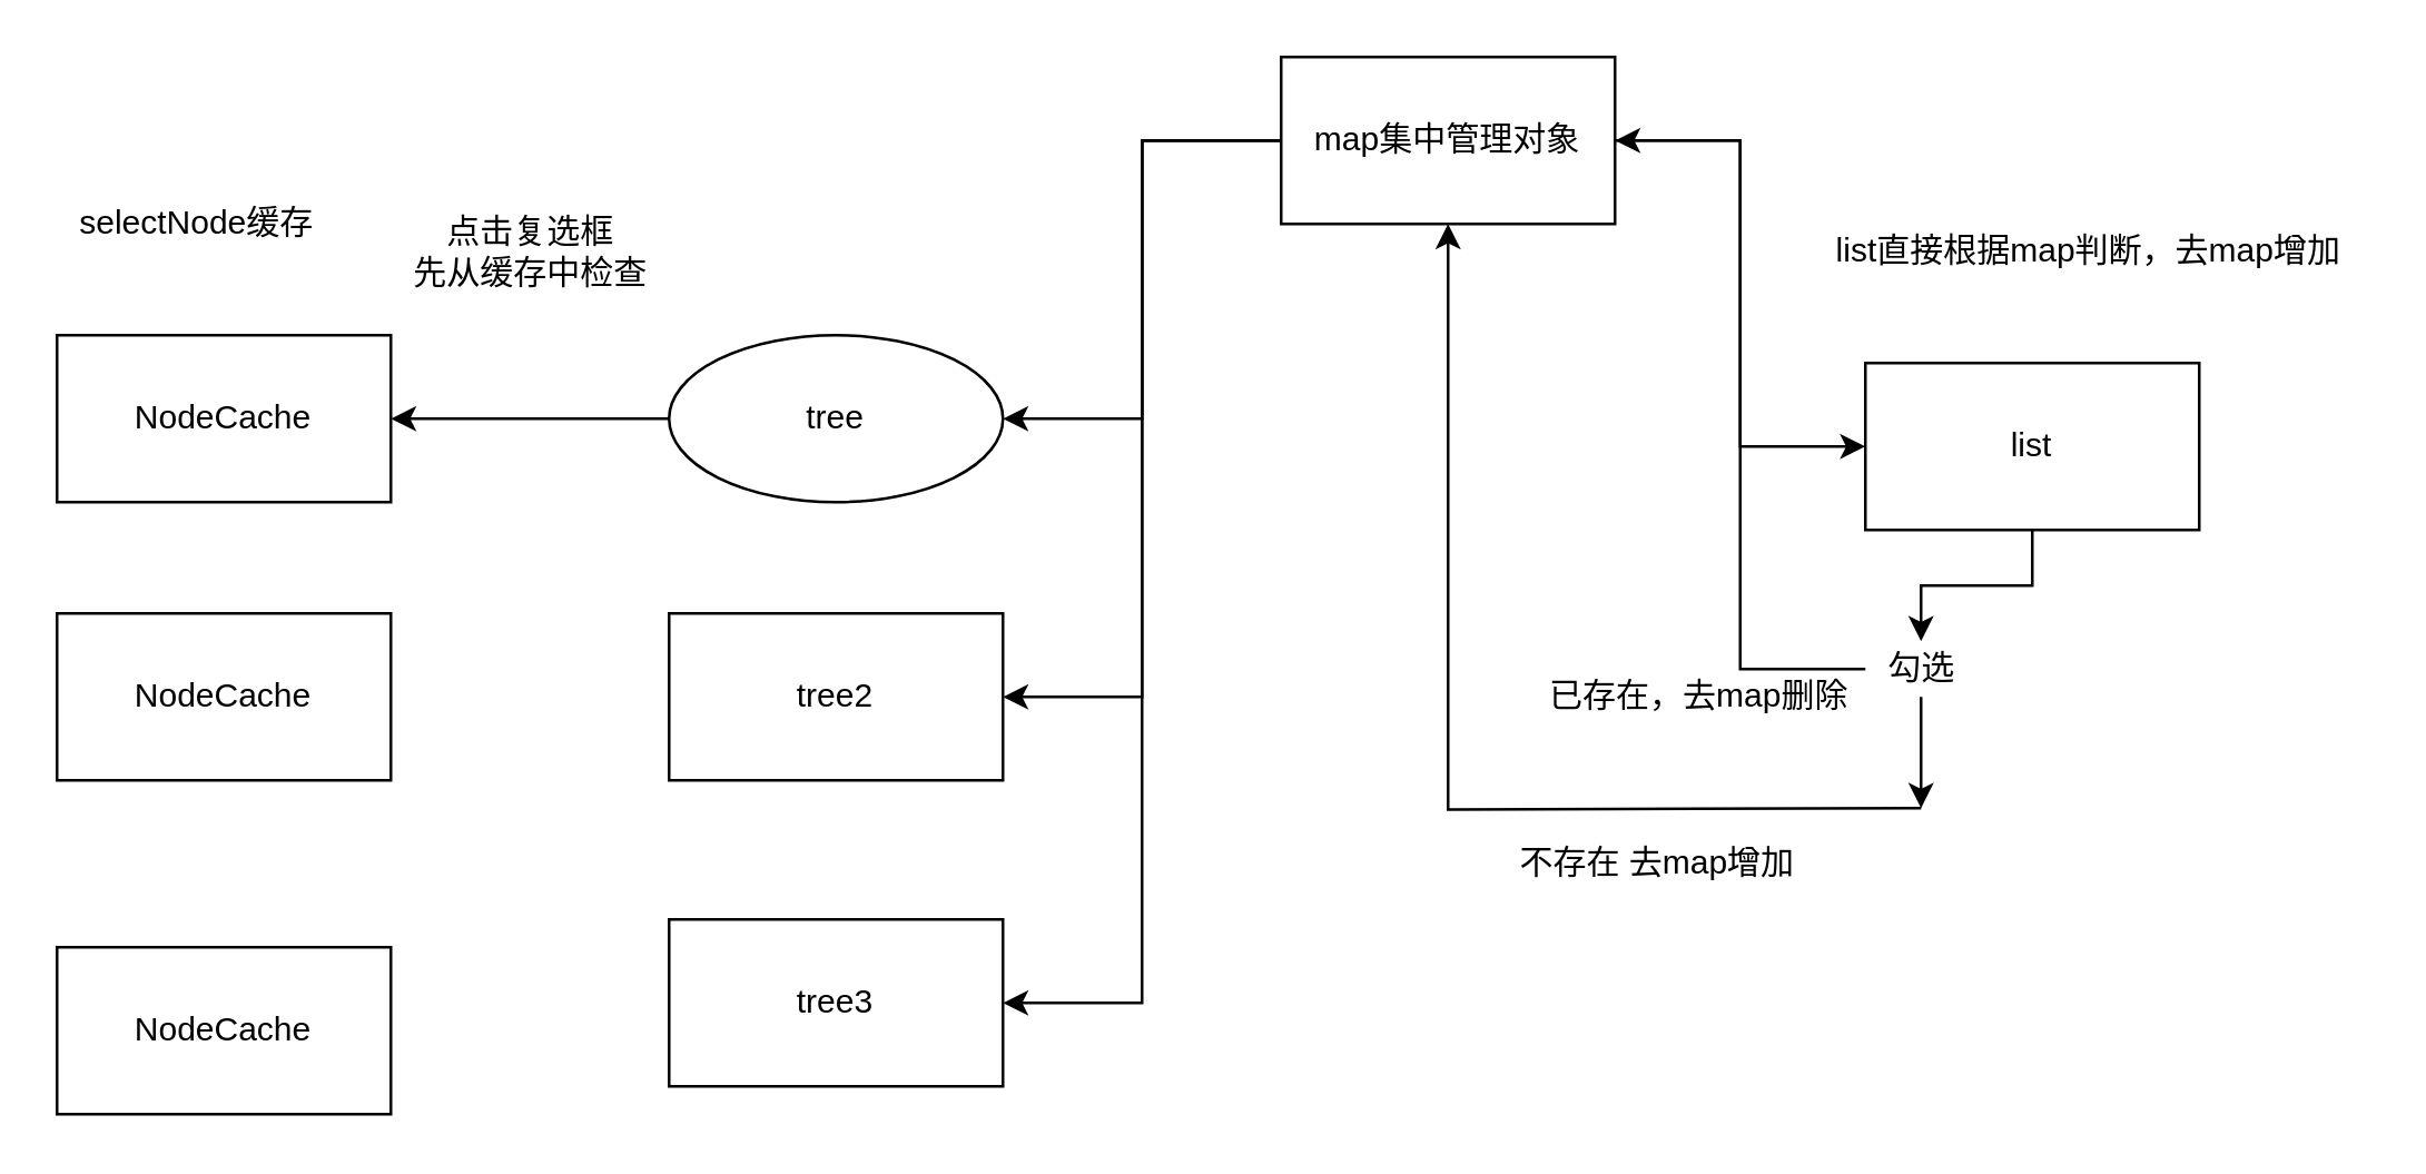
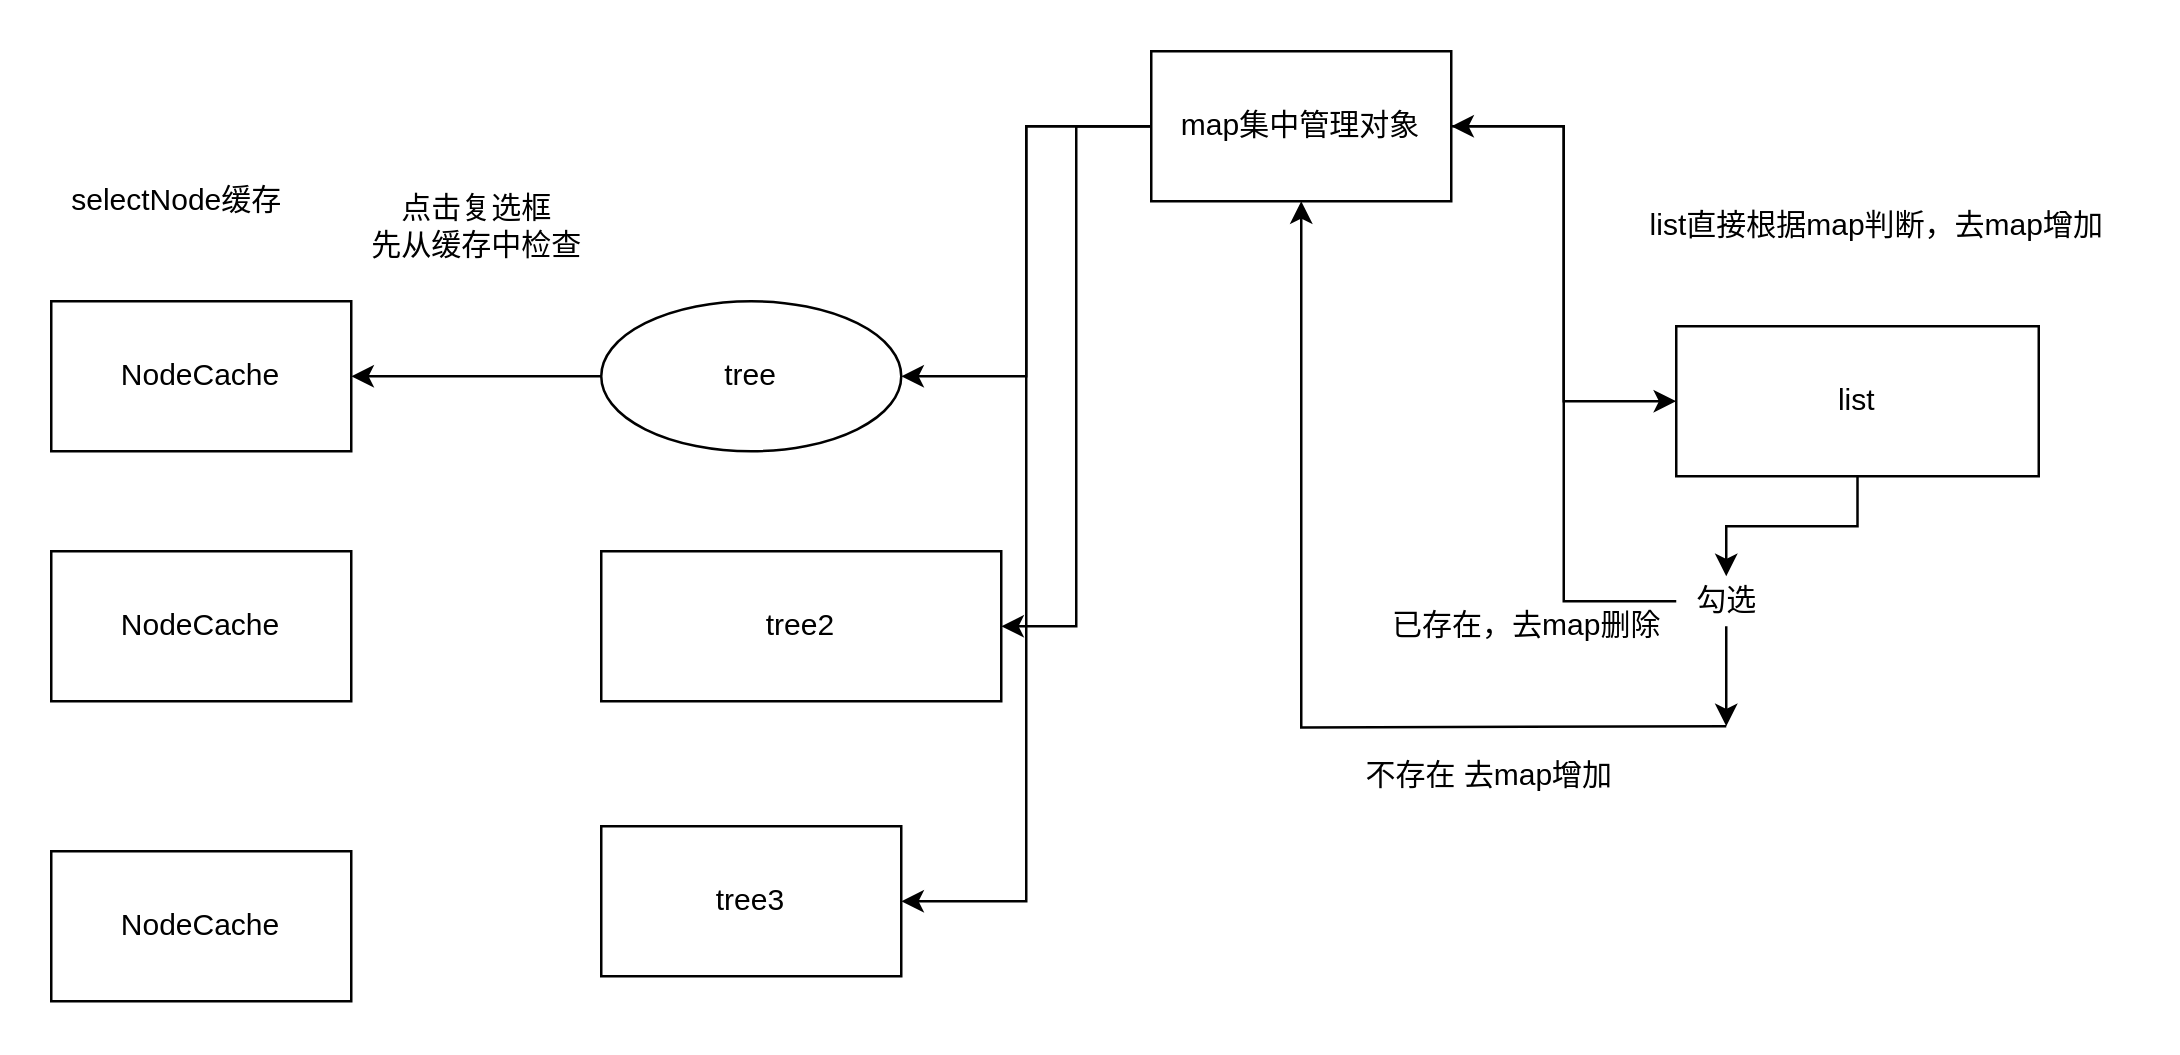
- <mxCell id="12" value="list" style="rounded=0;whiteSpace=wrap;html=1;" vertex="1" parent="1"><mxGeometry x="670" y="130" width="120" height="60" as="geometry" /></mxCell>
+ <mxCell id="12" value="list" style="rounded=0;whiteSpace=wrap;html=1;" vertex="1" parent="1"><mxGeometry x="670" y="130" width="145" height="60" as="geometry" /></mxCell>
- <mxCell id="9" value="tree2" style="rounded=0;whiteSpace=wrap;html=1;" vertex="1" parent="1"><mxGeometry x="240" y="220" width="120" height="60" as="geometry" /></mxCell>
+ <mxCell id="9" value="tree2" style="rounded=0;whiteSpace=wrap;html=1;" vertex="1" parent="1"><mxGeometry x="240" y="220" width="160" height="60" as="geometry" /></mxCell>
